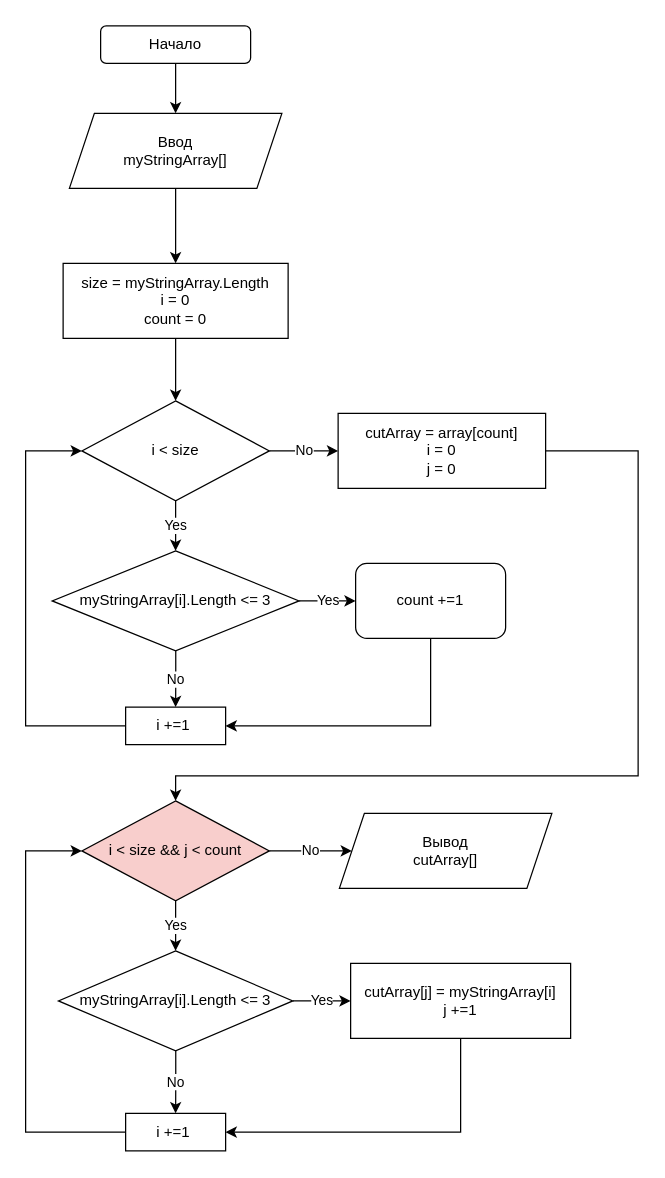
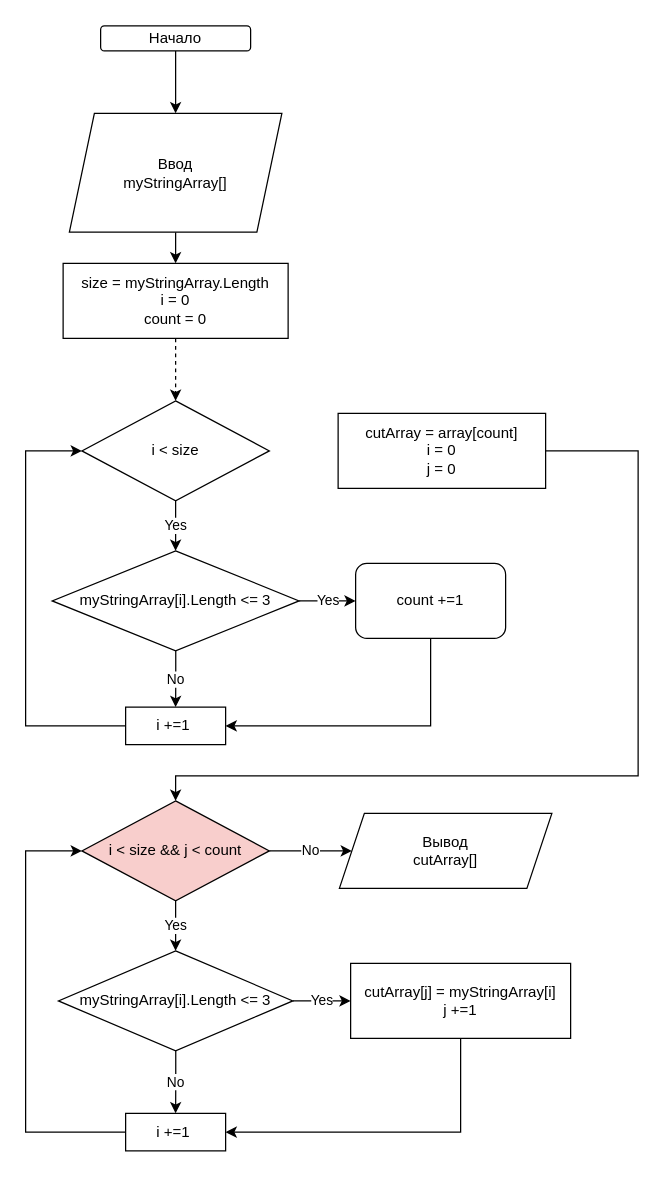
- <mxCell id="3" value="Начало" style="rounded=1;whiteSpace=wrap;html=1;" vertex="1" parent="1"><mxGeometry x="80" y="20" width="120" height="30" as="geometry" /></mxCell>
+ <mxCell id="3" value="Начало" style="rounded=1;whiteSpace=wrap;html=1;" vertex="1" parent="1"><mxGeometry x="80" y="20" width="120" height="20" as="geometry" /></mxCell>
- <mxCell id="5" value="Ввод&lt;br&gt;myStringArray[]" style="shape=parallelogram;perimeter=parallelogramPerimeter;whiteSpace=wrap;html=1;fixedSize=1;" vertex="1" parent="1"><mxGeometry x="55" y="90" width="170" height="60" as="geometry" /></mxCell>
+ <mxCell id="5" value="Ввод&lt;br&gt;myStringArray[]" style="shape=parallelogram;perimeter=parallelogramPerimeter;whiteSpace=wrap;html=1;fixedSize=1;" vertex="1" parent="1"><mxGeometry x="55" y="90" width="170" height="95" as="geometry" /></mxCell>
- <mxCell id="9" style="edgeStyle=orthogonalEdgeStyle;rounded=0;orthogonalLoop=1;jettySize=auto;html=1;" edge="1" parent="1" source="10" target="8"><mxGeometry relative="1" as="geometry" /></mxCell>
+ <mxCell id="9" style="edgeStyle=orthogonalEdgeStyle;rounded=0;orthogonalLoop=1;jettySize=auto;html=1;dashed=1;" edge="1" parent="1" source="10" target="8"><mxGeometry relative="1" as="geometry" /></mxCell>
- <mxCell id="7" value="No" style="edgeStyle=orthogonalEdgeStyle;rounded=0;orthogonalLoop=1;jettySize=auto;html=1;" edge="1" parent="1" source="8" target="18"><mxGeometry relative="1" as="geometry"><mxPoint x="490" y="360" as="targetPoint" /></mxGeometry></mxCell>
